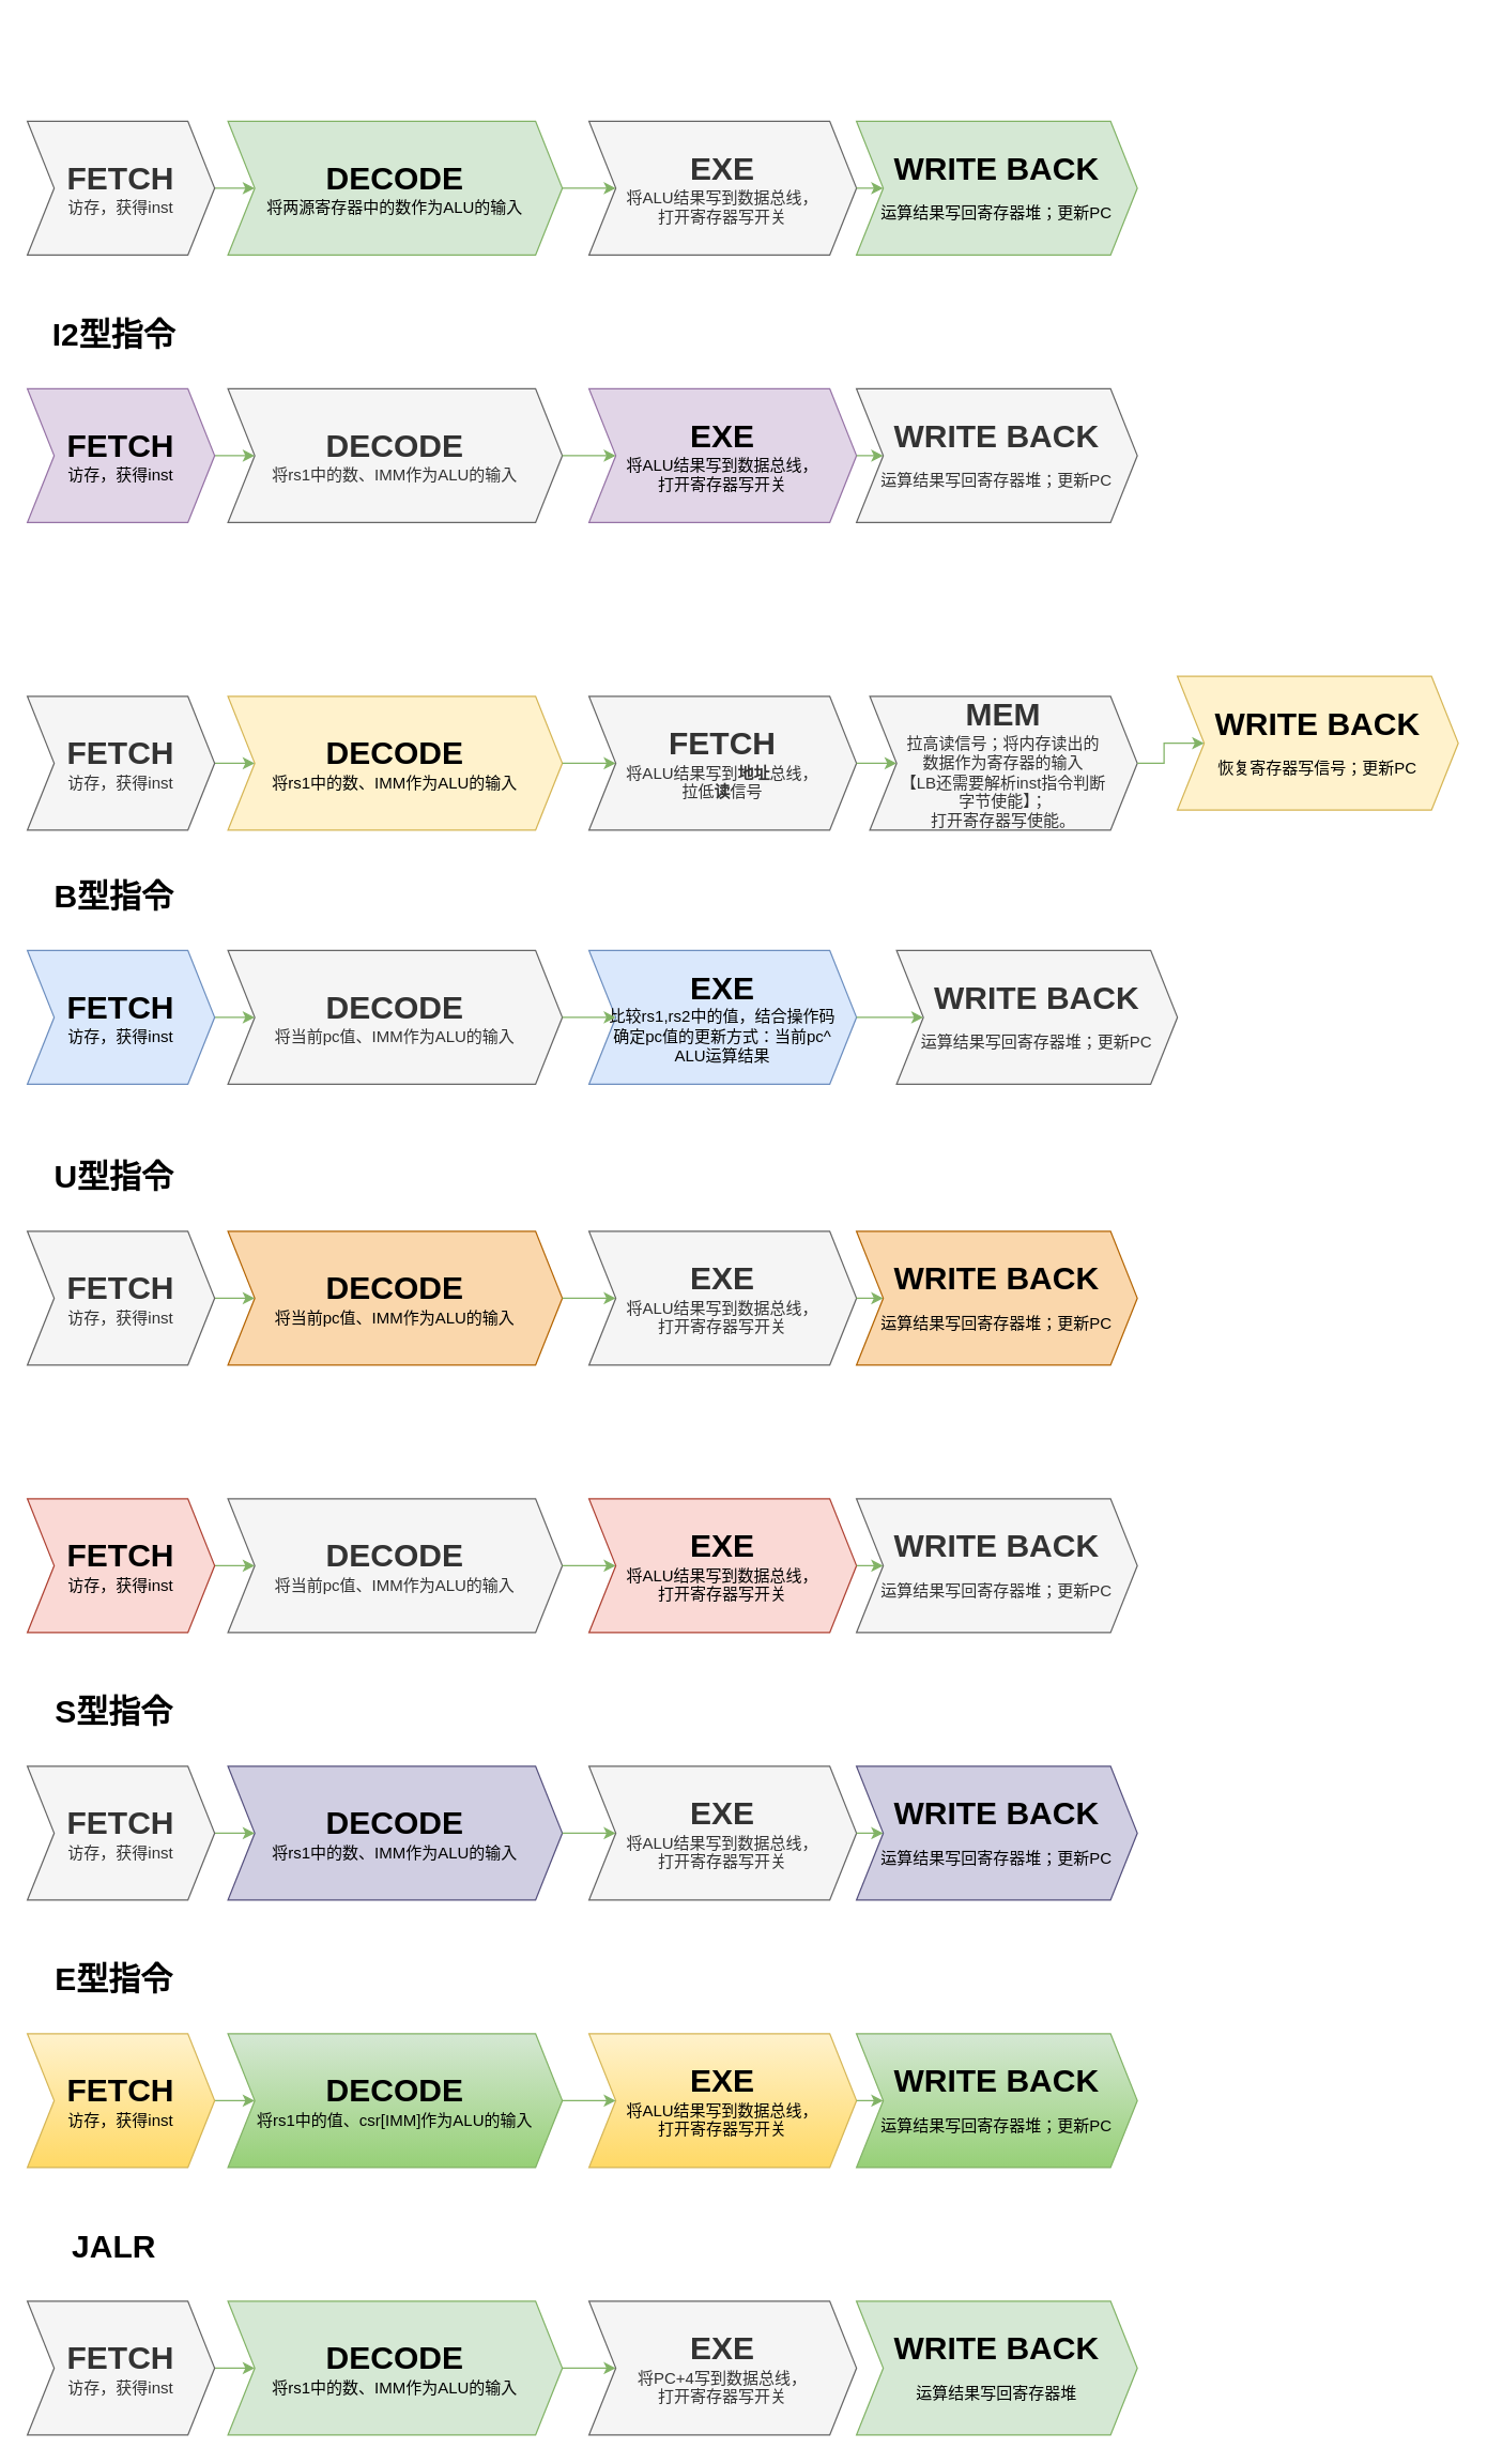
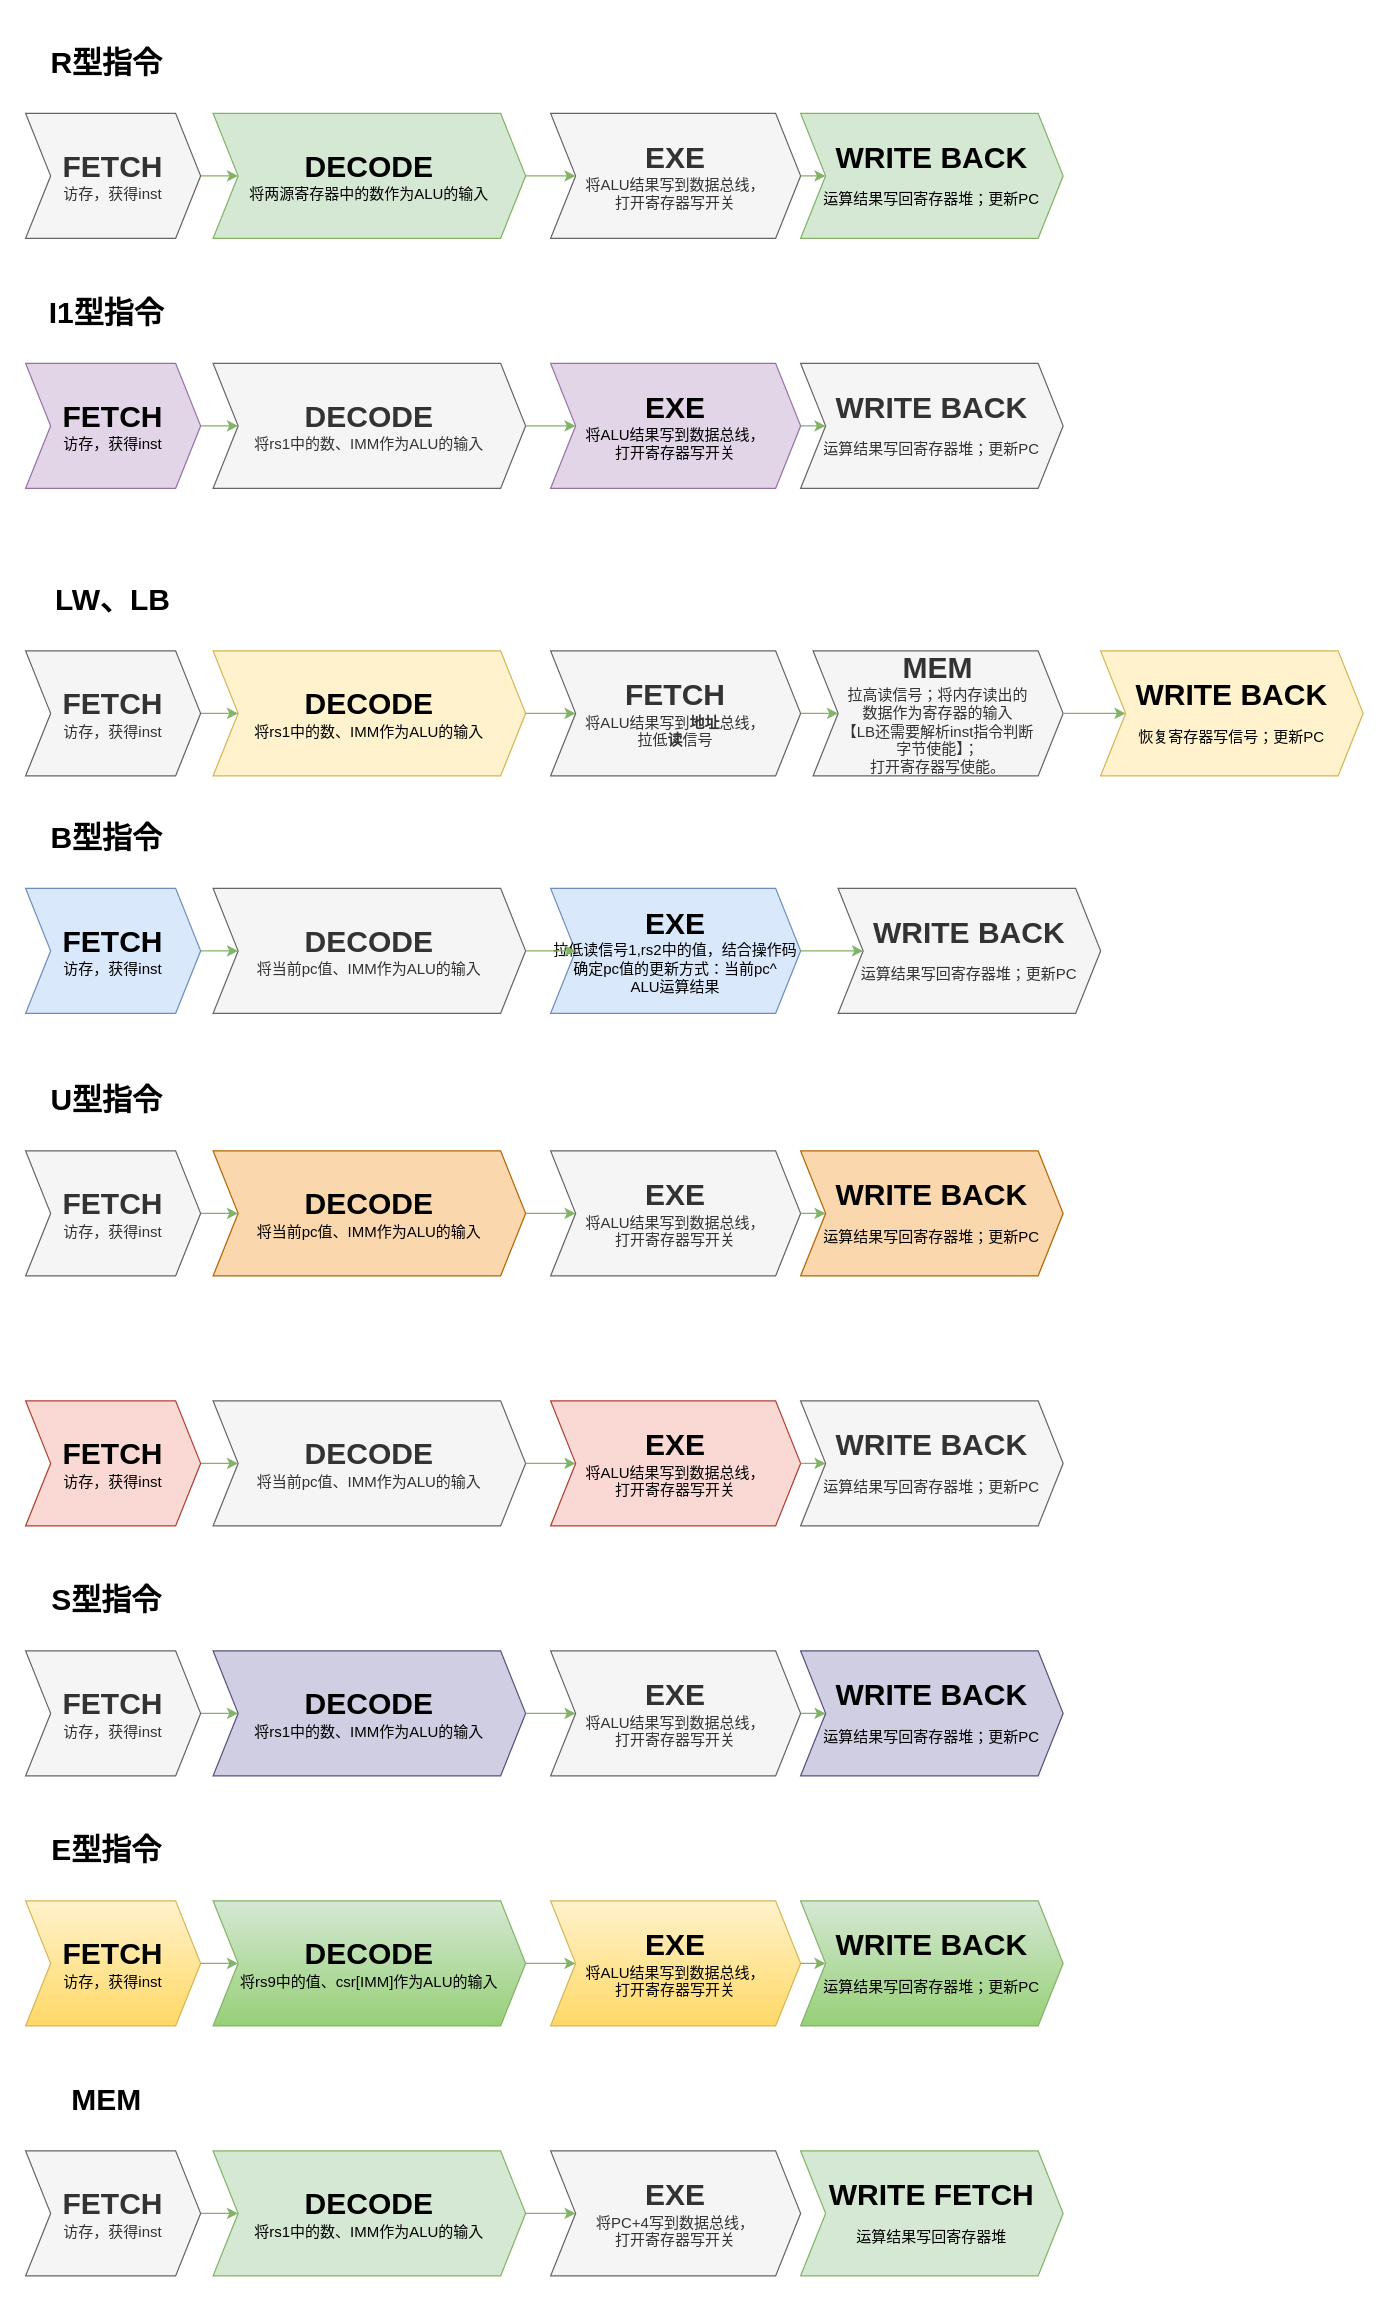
+ <mxCell id="6" value="&lt;font style=&quot;font-size: 24px&quot;&gt;&lt;b&gt;R型指令&lt;/b&gt;&lt;/font&gt;" style="text;html=1;strokeColor=none;fillColor=none;align=center;verticalAlign=middle;whiteSpace=wrap;rounded=0;" vertex="1" parent="2"><mxGeometry width="130" height="60" as="geometry" /></mxCell>
- <mxCell id="15" value="&lt;font style=&quot;font-size: 24px&quot;&gt;&lt;b&gt;I2型指令&lt;/b&gt;&lt;/font&gt;" style="text;html=1;strokeColor=none;fillColor=none;align=center;verticalAlign=middle;whiteSpace=wrap;rounded=0;" vertex="1" parent="11"><mxGeometry width="130" height="60" as="geometry" /></mxCell>
+ <mxCell id="15" value="&lt;font style=&quot;font-size: 24px&quot;&gt;&lt;b&gt;I1型指令&lt;/b&gt;&lt;/font&gt;" style="text;html=1;strokeColor=none;fillColor=none;align=center;verticalAlign=middle;whiteSpace=wrap;rounded=0;" vertex="1" parent="11"><mxGeometry width="130" height="60" as="geometry" /></mxCell>
+ <mxCell id="23" value="&lt;font style=&quot;font-size: 24px&quot;&gt;&lt;b&gt;LW、LB&lt;/b&gt;&lt;/font&gt;" style="text;html=1;strokeColor=none;fillColor=none;align=center;verticalAlign=middle;whiteSpace=wrap;rounded=0;" vertex="1" parent="20"><mxGeometry width="140" height="60" as="geometry" /></mxCell>
- <mxCell id="72" value="&lt;div&gt;&lt;b&gt;&lt;font style=&quot;font-size: 24px&quot;&gt;WRITE BACK&lt;/font&gt;&lt;/b&gt;&lt;/div&gt;&lt;div&gt;&lt;font style=&quot;font-size: 12px&quot;&gt;恢复寄存器写信号；更新PC&lt;/font&gt;&lt;b&gt;&lt;font style=&quot;font-size: 24px&quot;&gt;&lt;br&gt;&lt;/font&gt;&lt;/b&gt;&lt;/div&gt;" style="shape=step;perimeter=stepPerimeter;whiteSpace=wrap;html=1;fixedSize=1;fillColor=#fff2cc;strokeColor=#d6b656;" vertex="1" parent="1"><mxGeometry x="880" y="505" width="210" height="100" as="geometry" /></mxCell>
+ <mxCell id="72" value="&lt;div&gt;&lt;b&gt;&lt;font style=&quot;font-size: 24px&quot;&gt;WRITE BACK&lt;/font&gt;&lt;/b&gt;&lt;/div&gt;&lt;div&gt;&lt;font style=&quot;font-size: 12px&quot;&gt;恢复寄存器写信号；更新PC&lt;/font&gt;&lt;b&gt;&lt;font style=&quot;font-size: 24px&quot;&gt;&lt;br&gt;&lt;/font&gt;&lt;/b&gt;&lt;/div&gt;" style="shape=step;perimeter=stepPerimeter;whiteSpace=wrap;html=1;fixedSize=1;fillColor=#fff2cc;strokeColor=#d6b656;" vertex="1" parent="1"><mxGeometry x="880" y="520" width="210" height="100" as="geometry" /></mxCell>
- <mxCell id="30" value="&lt;div&gt;&lt;b&gt;&lt;font style=&quot;font-size: 24px&quot;&gt;EXE&lt;/font&gt;&lt;/b&gt;&lt;/div&gt;&lt;div&gt;比较rs1,rs2中的值，结合操作码&lt;/div&gt;&lt;div&gt;确定pc值的更新方式：当前pc^&lt;/div&gt;&lt;div&gt;ALU运算结果&lt;br&gt;&lt;/div&gt;" style="shape=step;perimeter=stepPerimeter;whiteSpace=wrap;html=1;fixedSize=1;fillColor=#dae8fc;strokeColor=#6c8ebf;" vertex="1" parent="28"><mxGeometry x="420" y="70" width="200" height="100" as="geometry" /></mxCell>
+ <mxCell id="30" value="&lt;div&gt;&lt;b&gt;&lt;font style=&quot;font-size: 24px&quot;&gt;EXE&lt;/font&gt;&lt;/b&gt;&lt;/div&gt;&lt;div&gt;拉低读信号1,rs2中的值，结合操作码&lt;/div&gt;&lt;div&gt;确定pc值的更新方式：当前pc^&lt;/div&gt;&lt;div&gt;ALU运算结果&lt;br&gt;&lt;/div&gt;" style="shape=step;perimeter=stepPerimeter;whiteSpace=wrap;html=1;fixedSize=1;fillColor=#dae8fc;strokeColor=#6c8ebf;" vertex="1" parent="28"><mxGeometry x="420" y="70" width="200" height="100" as="geometry" /></mxCell>
- <mxCell id="64" value="&lt;div&gt;&lt;font style=&quot;font-size: 24px&quot;&gt;&lt;b&gt;DECODE&lt;/b&gt;&lt;/font&gt;&lt;/div&gt;&lt;div&gt;将rs1中的值、csr[IMM]作为ALU的输入&lt;br&gt;&lt;/div&gt;" style="shape=step;perimeter=stepPerimeter;whiteSpace=wrap;html=1;fixedSize=1;fillColor=#d5e8d4;strokeColor=#82b366;gradientColor=#97d077;" vertex="1" parent="63"><mxGeometry x="150" y="70" width="250" height="100" as="geometry" /></mxCell>
+ <mxCell id="64" value="&lt;div&gt;&lt;font style=&quot;font-size: 24px&quot;&gt;&lt;b&gt;DECODE&lt;/b&gt;&lt;/font&gt;&lt;/div&gt;&lt;div&gt;将rs9中的值、csr[IMM]作为ALU的输入&lt;br&gt;&lt;/div&gt;" style="shape=step;perimeter=stepPerimeter;whiteSpace=wrap;html=1;fixedSize=1;fillColor=#d5e8d4;strokeColor=#82b366;gradientColor=#97d077;" vertex="1" parent="63"><mxGeometry x="150" y="70" width="250" height="100" as="geometry" /></mxCell>
- <mxCell id="79" value="&lt;font style=&quot;font-size: 24px&quot;&gt;&lt;b&gt;JALR&lt;/b&gt;&lt;/font&gt;" style="text;html=1;strokeColor=none;fillColor=none;align=center;verticalAlign=middle;whiteSpace=wrap;rounded=0;" vertex="1" parent="75"><mxGeometry width="130" height="60" as="geometry" /></mxCell>
+ <mxCell id="79" value="&lt;font style=&quot;font-size: 24px&quot;&gt;&lt;b&gt;MEM&lt;/b&gt;&lt;/font&gt;" style="text;html=1;strokeColor=none;fillColor=none;align=center;verticalAlign=middle;whiteSpace=wrap;rounded=0;" vertex="1" parent="75"><mxGeometry width="130" height="60" as="geometry" /></mxCell>
- <mxCell id="78" value="&lt;div&gt;&lt;b&gt;&lt;font style=&quot;font-size: 24px&quot;&gt;WRITE BACK&lt;/font&gt;&lt;/b&gt;&lt;/div&gt;&lt;div&gt;&lt;font style=&quot;font-size: 12px&quot;&gt;运算结果写回寄存器堆&lt;/font&gt;&lt;b&gt;&lt;font style=&quot;font-size: 24px&quot;&gt;&lt;br&gt;&lt;/font&gt;&lt;/b&gt;&lt;/div&gt;" style="shape=step;perimeter=stepPerimeter;whiteSpace=wrap;html=1;fixedSize=1;fillColor=#d5e8d4;strokeColor=#82b366;" vertex="1" parent="75"><mxGeometry x="620" y="70" width="210" height="100" as="geometry" /></mxCell>
+ <mxCell id="78" value="&lt;div&gt;&lt;b&gt;&lt;font style=&quot;font-size: 24px&quot;&gt;WRITE FETCH&lt;/font&gt;&lt;/b&gt;&lt;/div&gt;&lt;div&gt;&lt;font style=&quot;font-size: 12px&quot;&gt;运算结果写回寄存器堆&lt;/font&gt;&lt;b&gt;&lt;font style=&quot;font-size: 24px&quot;&gt;&lt;br&gt;&lt;/font&gt;&lt;/b&gt;&lt;/div&gt;" style="shape=step;perimeter=stepPerimeter;whiteSpace=wrap;html=1;fixedSize=1;fillColor=#d5e8d4;strokeColor=#82b366;" vertex="1" parent="75"><mxGeometry x="620" y="70" width="210" height="100" as="geometry" /></mxCell>
